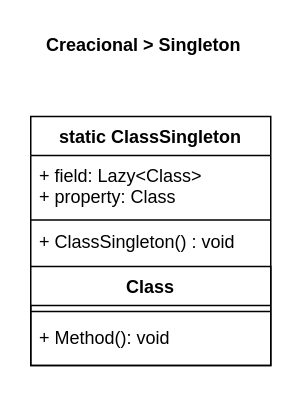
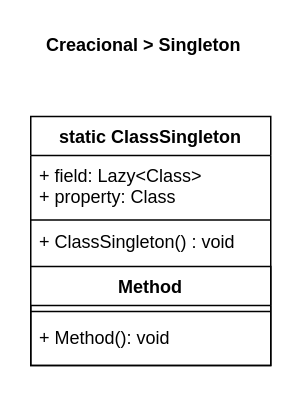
- <mxCell id="7" value="Class" style="swimlane;fontStyle=1;align=center;verticalAlign=top;childLayout=stackLayout;horizontal=1;startSize=26;horizontalStack=0;resizeParent=1;resizeParentMax=0;resizeLast=0;collapsible=1;marginBottom=0;labelBackgroundColor=#ffffff;" vertex="1" parent="3"><mxGeometry y="100" width="160" height="66" as="geometry"><mxRectangle y="78" width="160" height="26" as="alternateBounds" /></mxGeometry></mxCell>
+ <mxCell id="7" value="Method" style="swimlane;fontStyle=1;align=center;verticalAlign=top;childLayout=stackLayout;horizontal=1;startSize=26;horizontalStack=0;resizeParent=1;resizeParentMax=0;resizeLast=0;collapsible=1;marginBottom=0;labelBackgroundColor=#ffffff;" vertex="1" parent="3"><mxGeometry y="100" width="160" height="66" as="geometry"><mxRectangle y="78" width="160" height="26" as="alternateBounds" /></mxGeometry></mxCell>
